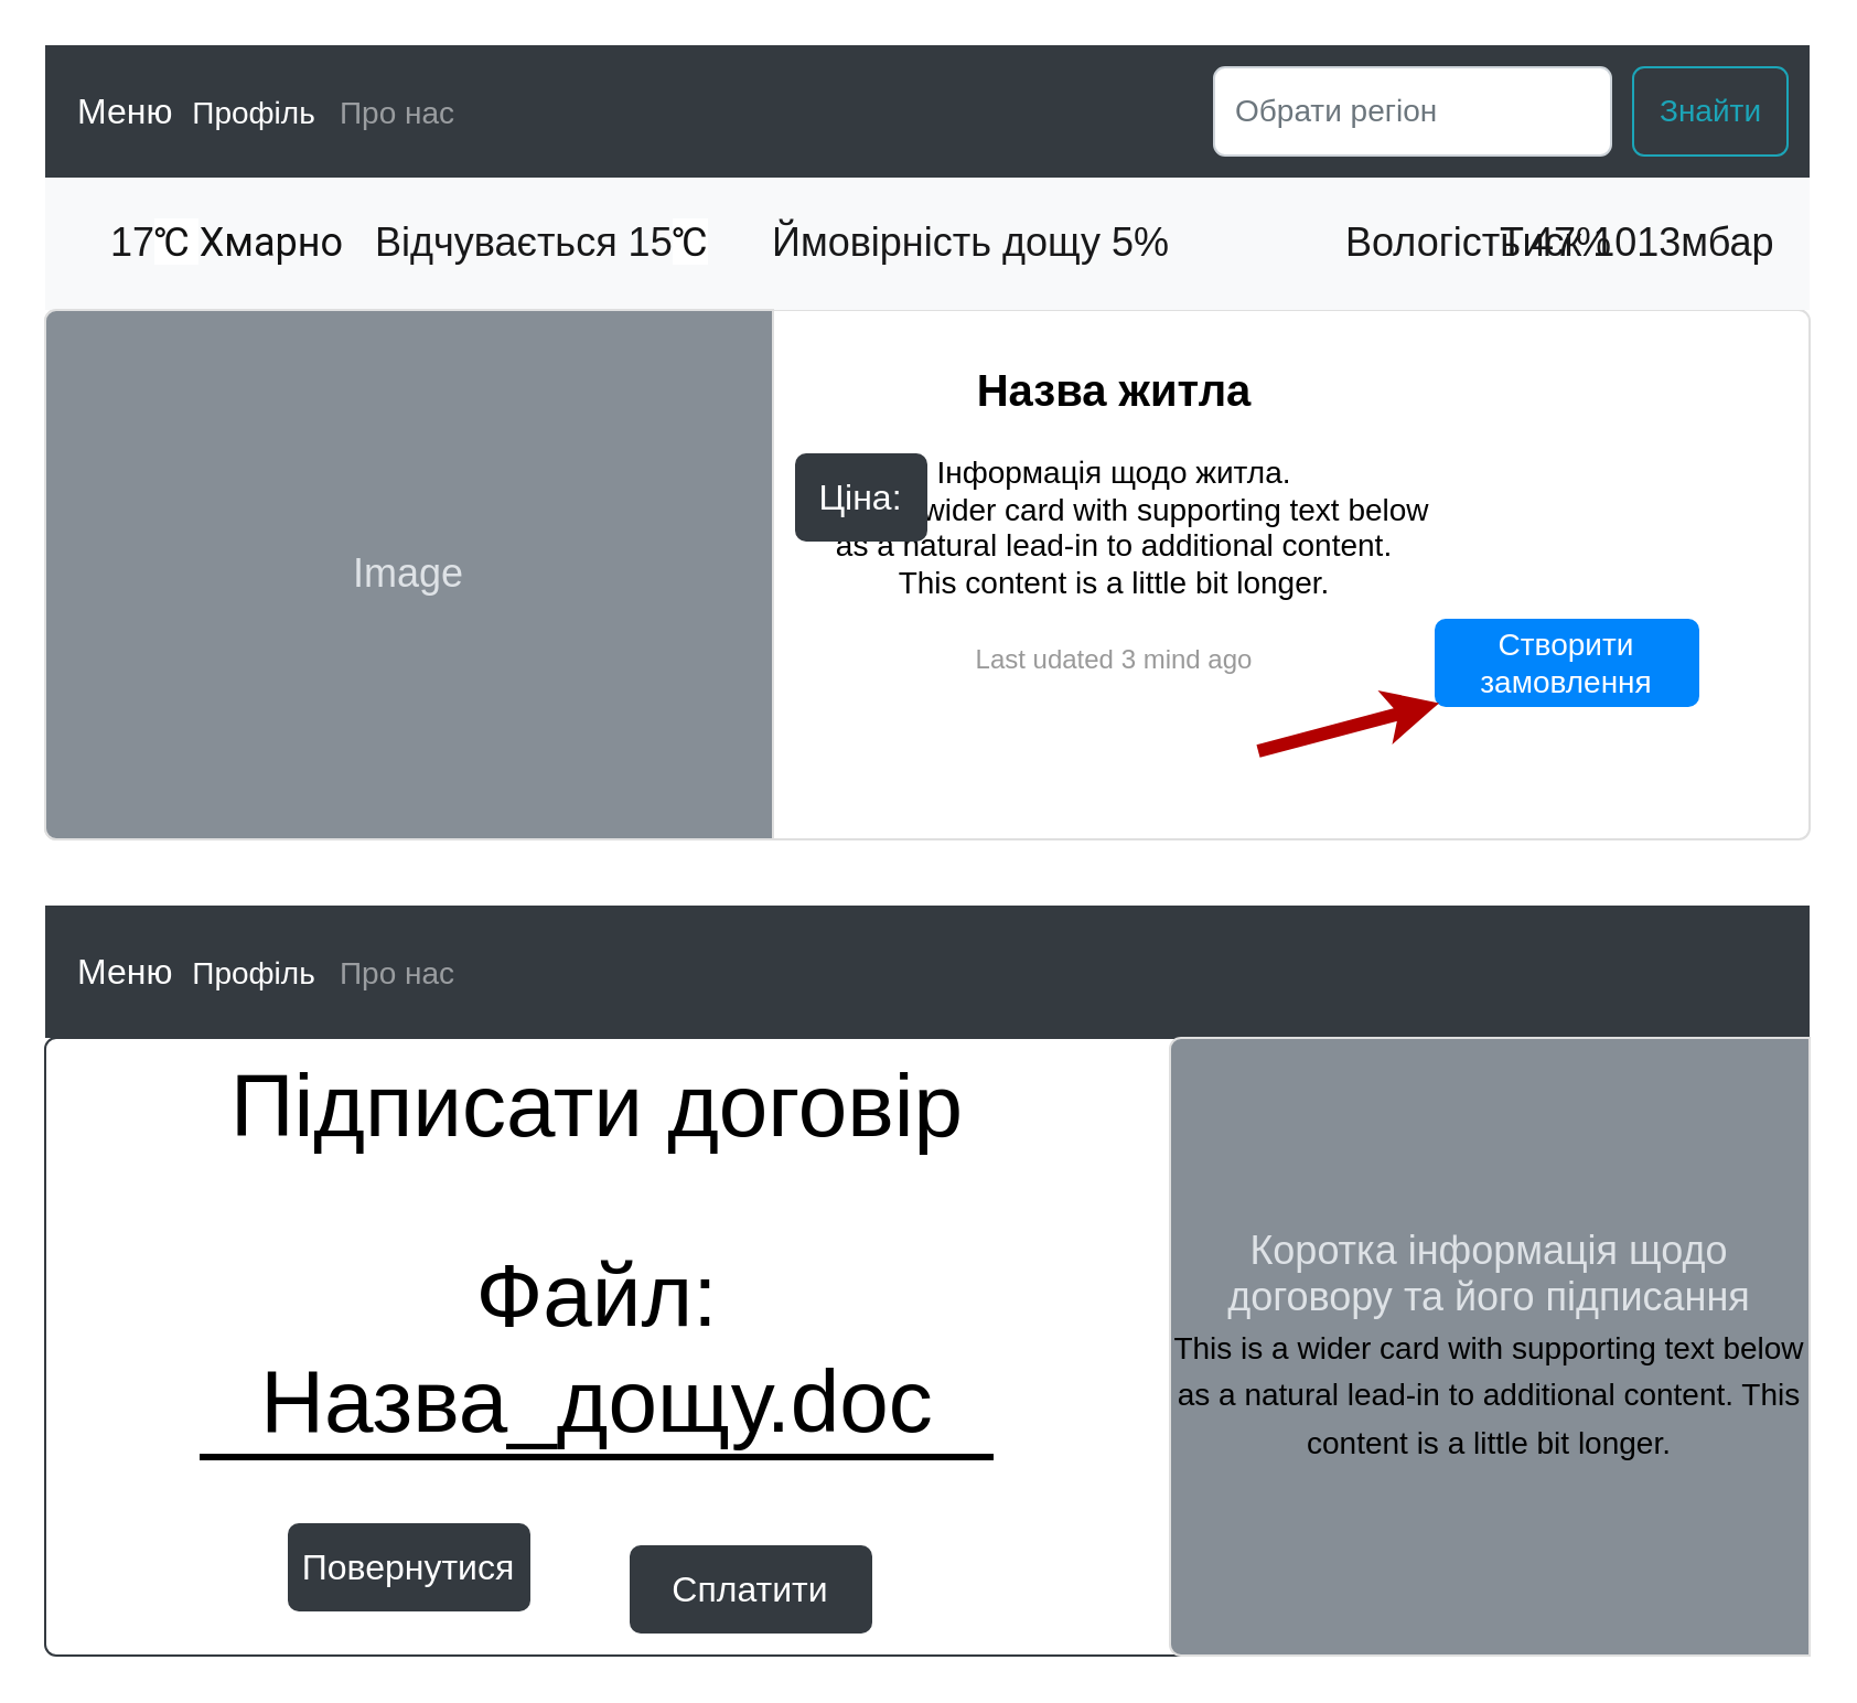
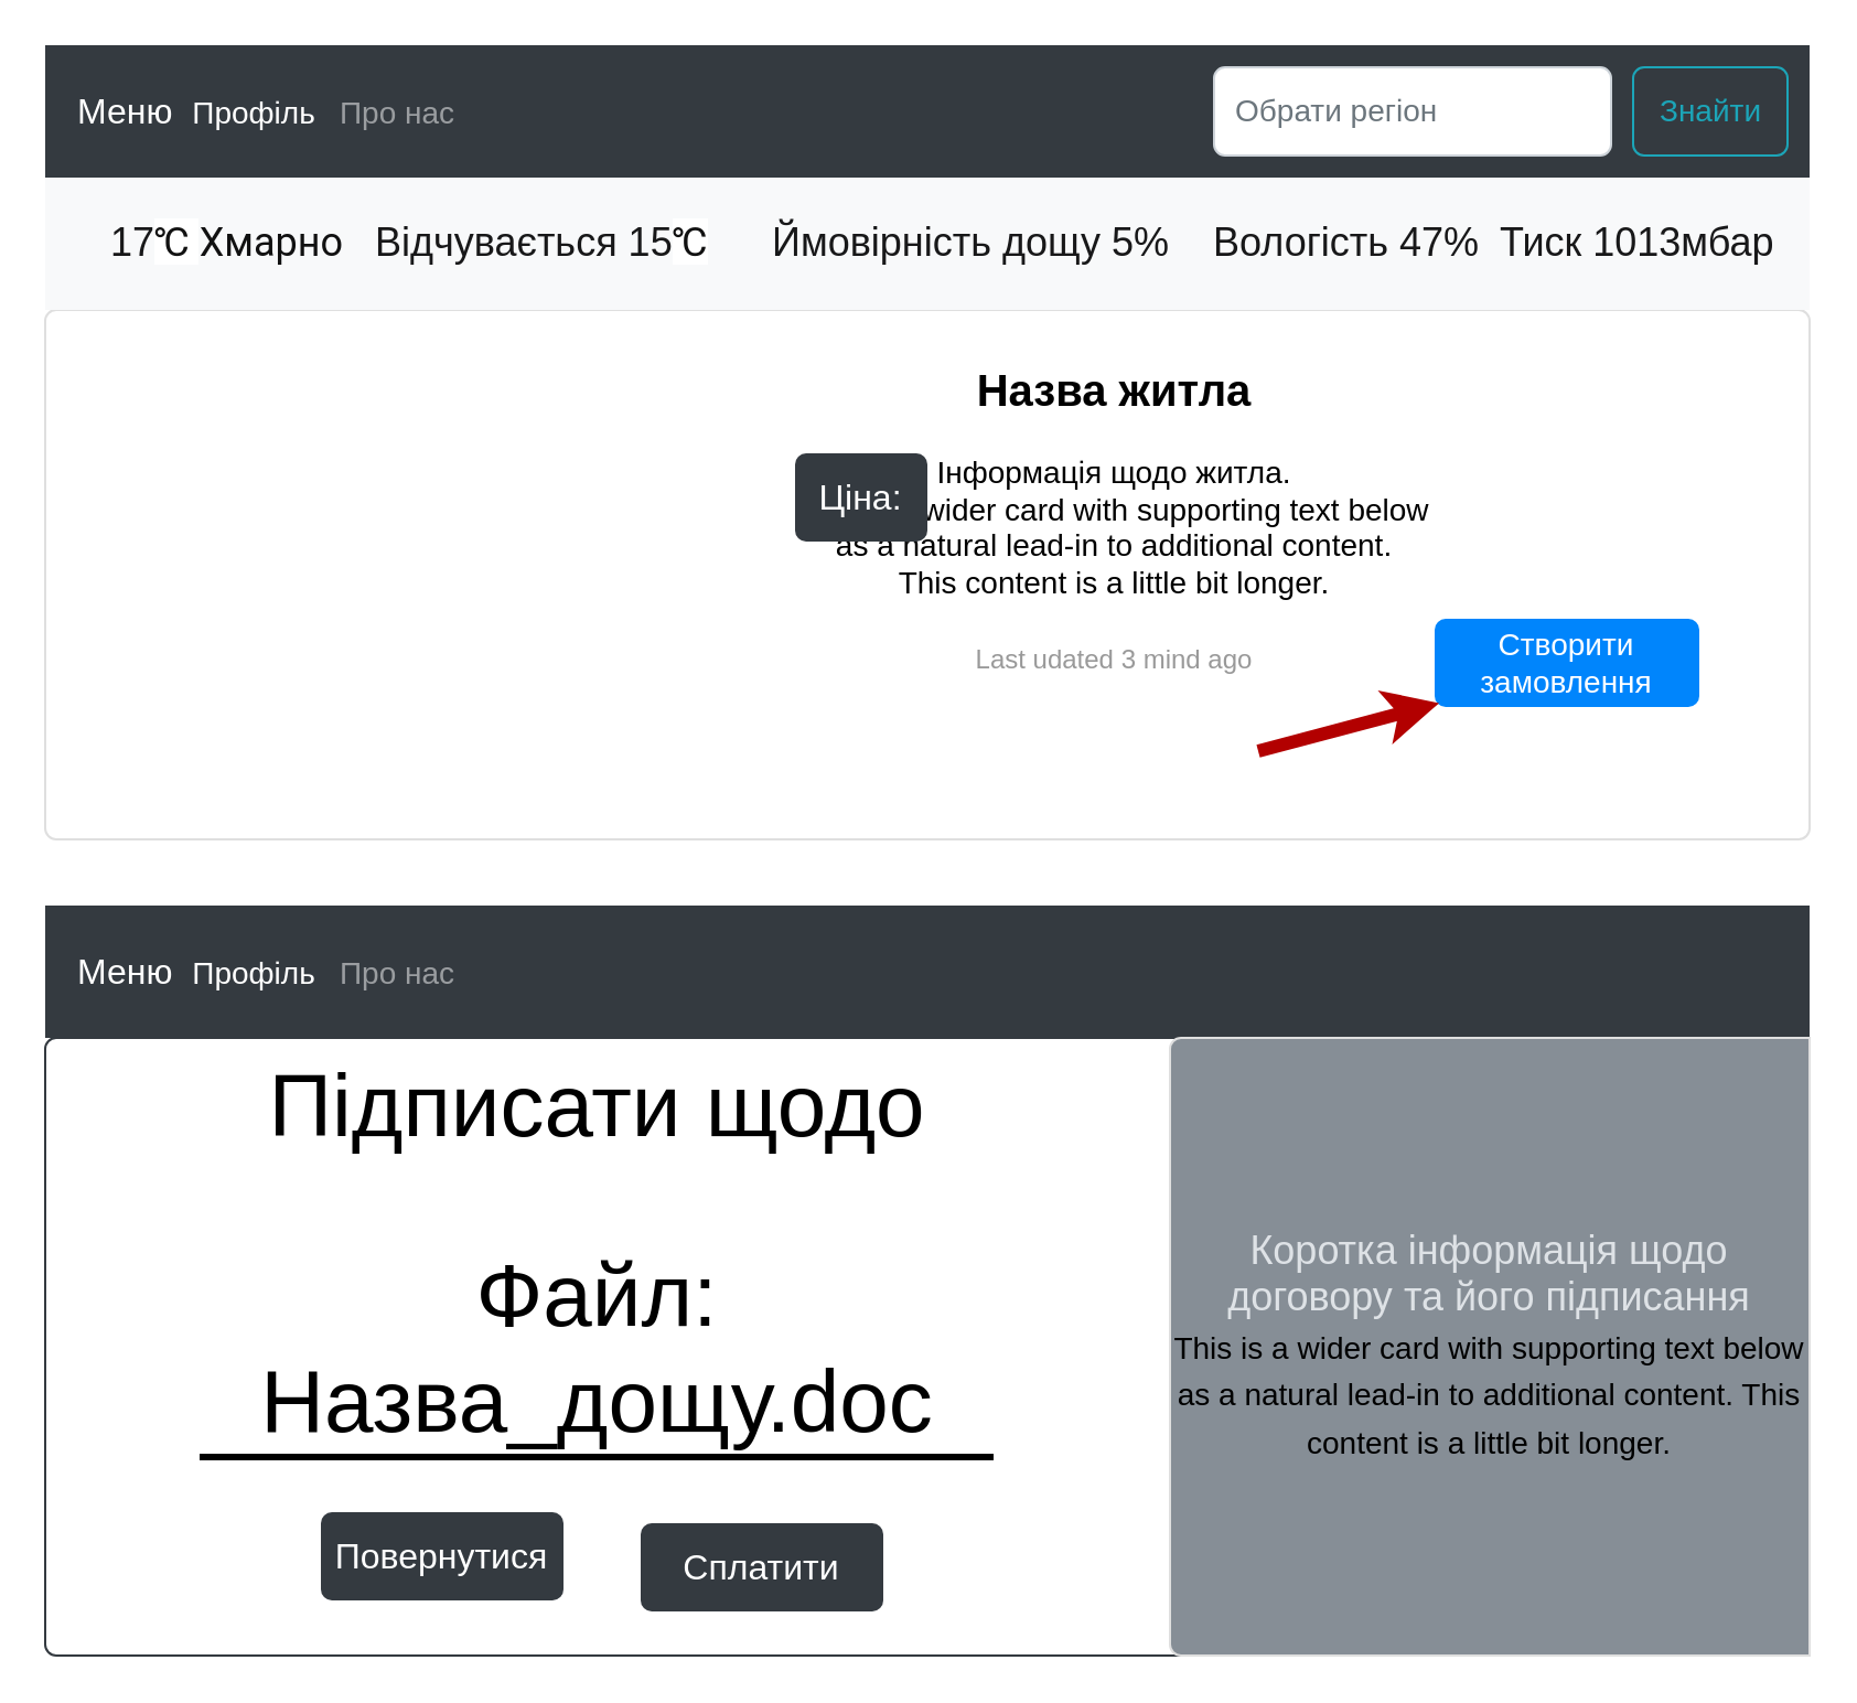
- <mxCell id="13" value="&lt;span style=&quot;color: rgb(24, 24, 25);&quot;&gt;&lt;font style=&quot;font-size: 18px;&quot;&gt;Вологість 47%&lt;/font&gt;&lt;/span&gt;" style="strokeColor=none;html=1;whiteSpace=wrap;fillColor=none;fontColor=#7C7C7D;align=left;fontSize=14;spacing=10;" parent="8" vertex="1"><mxGeometry x="580" y="10" width="140" height="40" as="geometry" /></mxCell>
+ <mxCell id="13" value="&lt;span style=&quot;color: rgb(24, 24, 25);&quot;&gt;&lt;font style=&quot;font-size: 18px;&quot;&gt;Вологість 47%&lt;/font&gt;&lt;/span&gt;" style="strokeColor=none;html=1;whiteSpace=wrap;fillColor=none;fontColor=#7C7C7D;align=left;fontSize=14;spacing=10;" parent="8" vertex="1"><mxGeometry x="520" y="10" width="140" height="40" as="geometry" /></mxCell>
- <mxCell id="15" value="Image" style="html=1;shadow=0;dashed=0;shape=mxgraph.bootstrap.leftButton;rSize=5;perimeter=none;whiteSpace=wrap;fillColor=#868E96;strokeColor=#DFDFDF;fontColor=#DEE2E6;resizeWidth=1;fontSize=18;" parent="1" vertex="1"><mxGeometry x="20" y="140" width="330" height="240" as="geometry" /></mxCell>
- <mxCell id="21" value="&lt;font style=&quot;font-size: 40px;&quot;&gt;Підписати договір&lt;/font&gt;" style="text;html=1;align=center;verticalAlign=middle;resizable=0;points=[];autosize=1;strokeColor=none;fillColor=none;" parent="1" vertex="1"><mxGeometry x="90" y="470" width="360" height="60" as="geometry" /></mxCell>
+ <mxCell id="21" value="&lt;font style=&quot;font-size: 40px;&quot;&gt;Підписати щодо&lt;/font&gt;" style="text;html=1;align=center;verticalAlign=middle;resizable=0;points=[];autosize=1;strokeColor=none;fillColor=none;" parent="1" vertex="1"><mxGeometry x="90" y="470" width="360" height="60" as="geometry" /></mxCell>
- <mxCell id="24" value="Повернутися" style="html=1;shadow=0;dashed=0;shape=mxgraph.bootstrap.rrect;rSize=5;strokeColor=none;strokeWidth=1;fillColor=#343A40;fontColor=#ffffff;whiteSpace=wrap;align=center;verticalAlign=middle;spacingLeft=0;fontStyle=0;fontSize=16;spacing=5;" parent="1" vertex="1"><mxGeometry x="130" y="690" width="110" height="40" as="geometry" /></mxCell>
+ <mxCell id="24" value="Повернутися" style="html=1;shadow=0;dashed=0;shape=mxgraph.bootstrap.rrect;rSize=5;strokeColor=none;strokeWidth=1;fillColor=#343A40;fontColor=#ffffff;whiteSpace=wrap;align=center;verticalAlign=middle;spacingLeft=0;fontStyle=0;fontSize=16;spacing=5;" parent="1" vertex="1"><mxGeometry x="145" y="685" width="110" height="40" as="geometry" /></mxCell>
- <mxCell id="25" value="Сплатити" style="html=1;shadow=0;dashed=0;shape=mxgraph.bootstrap.rrect;rSize=5;strokeColor=none;strokeWidth=1;fillColor=#343A40;fontColor=#ffffff;whiteSpace=wrap;align=center;verticalAlign=middle;spacingLeft=0;fontStyle=0;fontSize=16;spacing=5;" parent="1" vertex="1"><mxGeometry x="285" y="700" width="110" height="40" as="geometry" /></mxCell>
+ <mxCell id="25" value="Сплатити" style="html=1;shadow=0;dashed=0;shape=mxgraph.bootstrap.rrect;rSize=5;strokeColor=none;strokeWidth=1;fillColor=#343A40;fontColor=#ffffff;whiteSpace=wrap;align=center;verticalAlign=middle;spacingLeft=0;fontStyle=0;fontSize=16;spacing=5;" parent="1" vertex="1"><mxGeometry x="290" y="690" width="110" height="40" as="geometry" /></mxCell>
